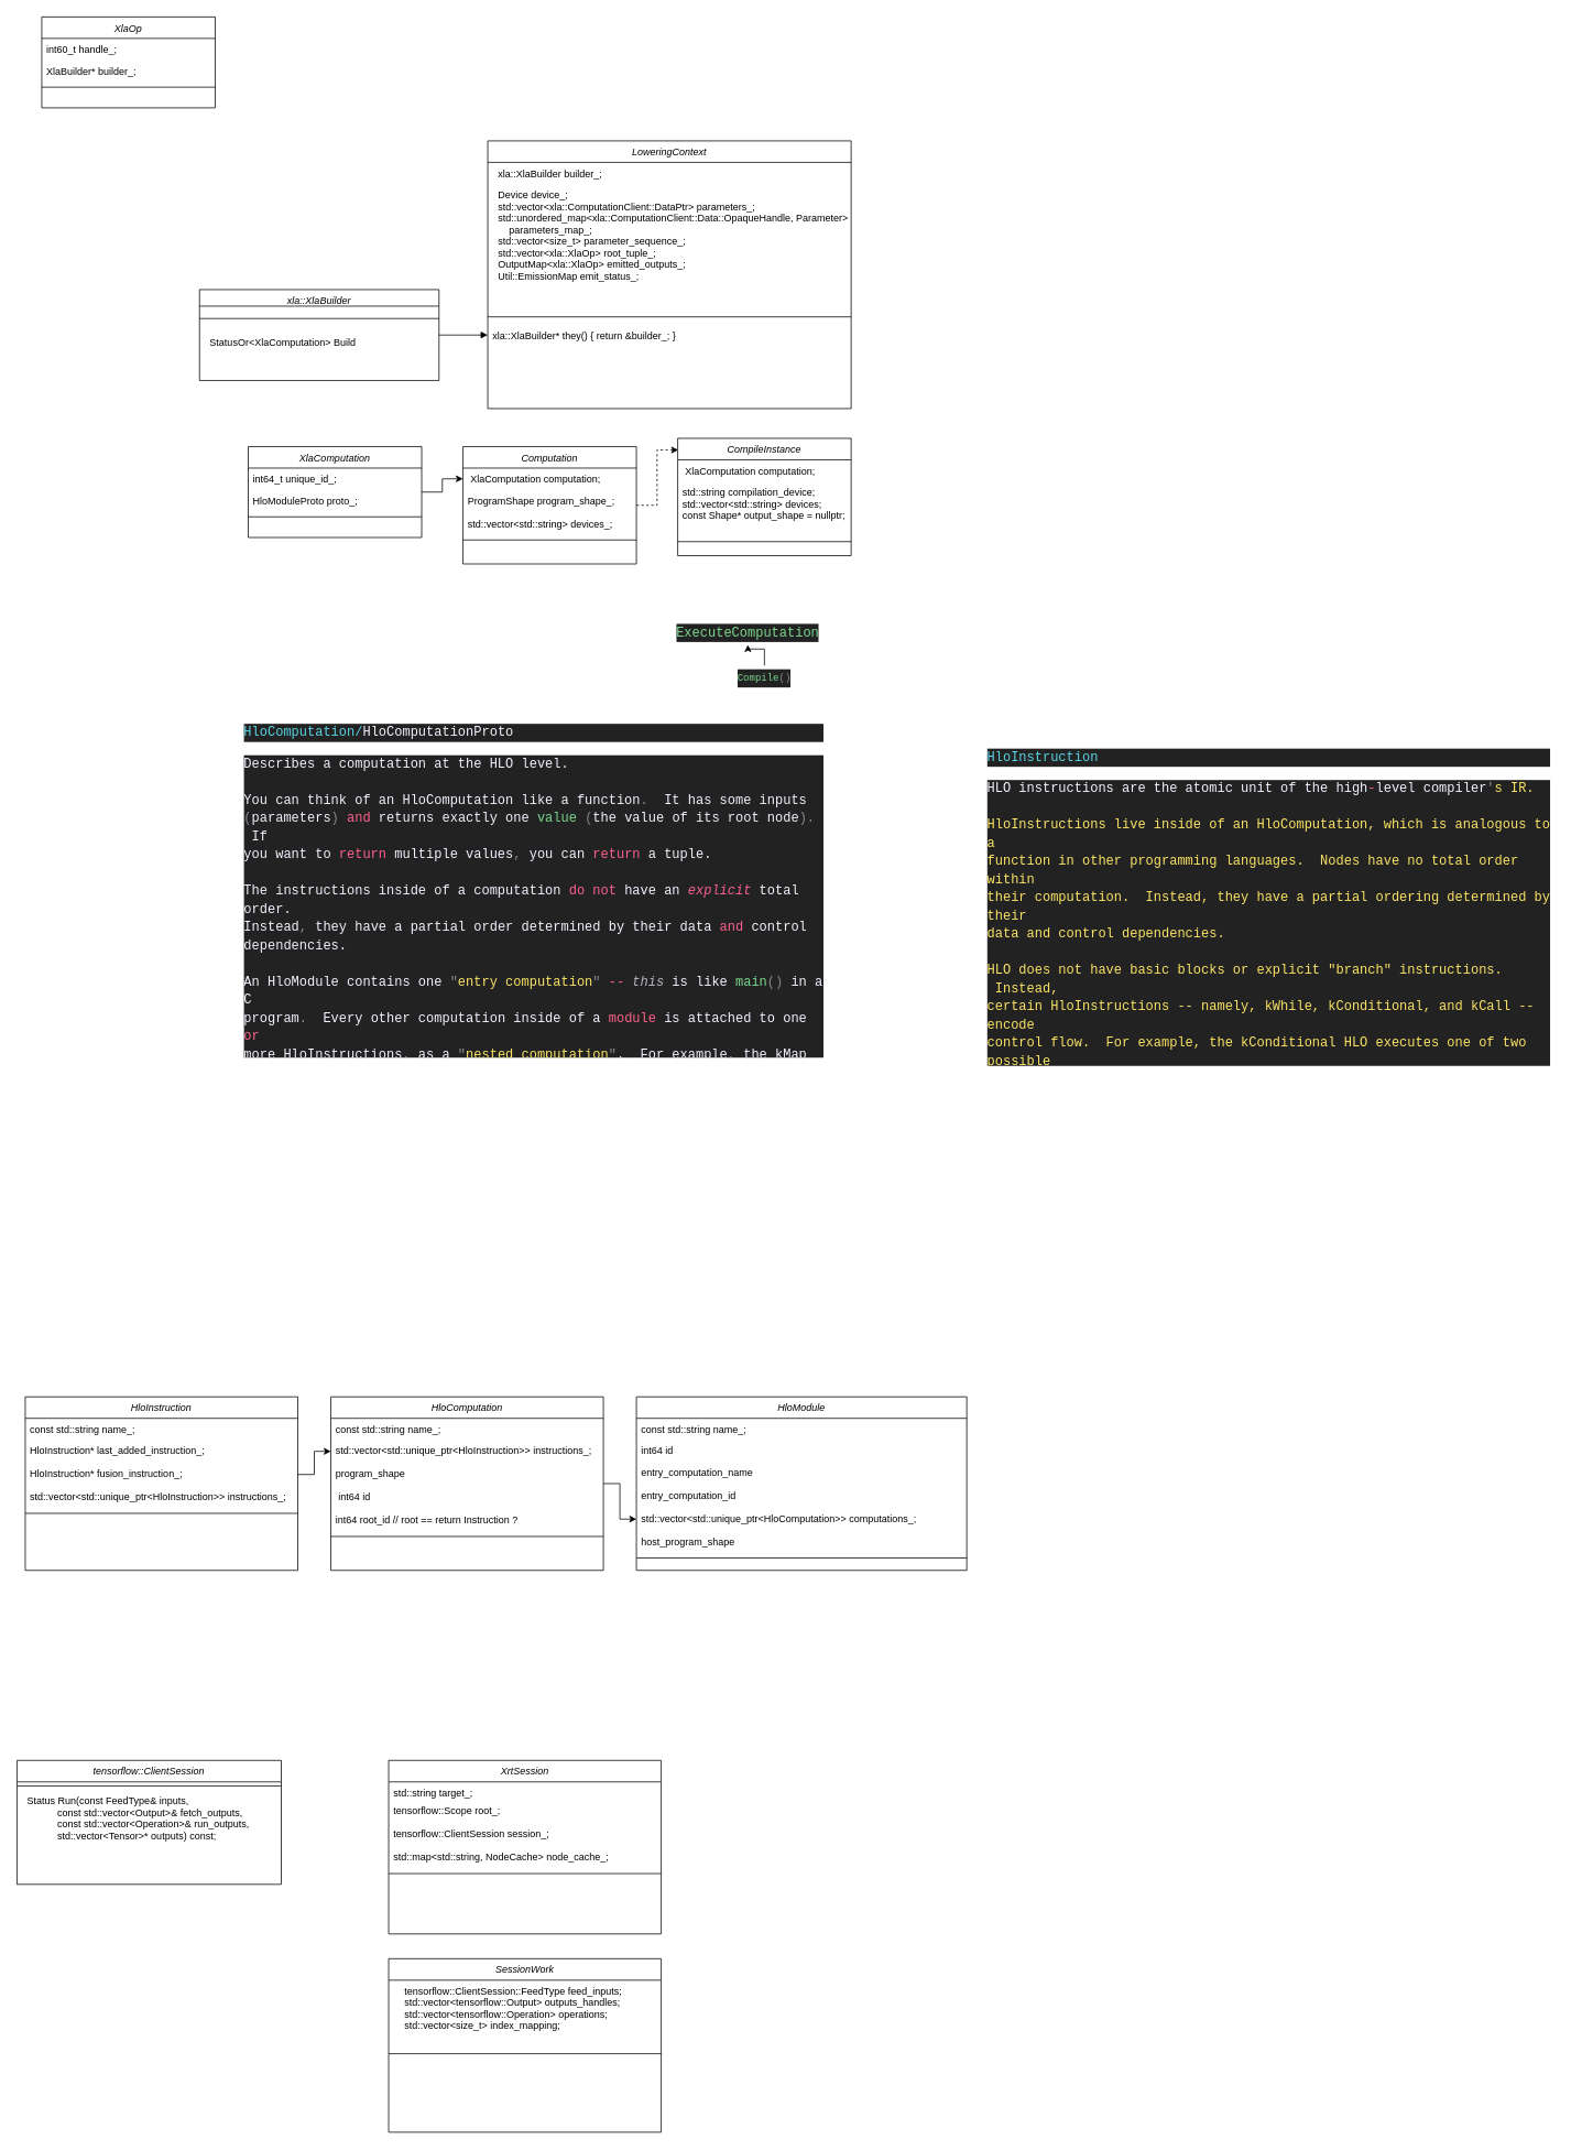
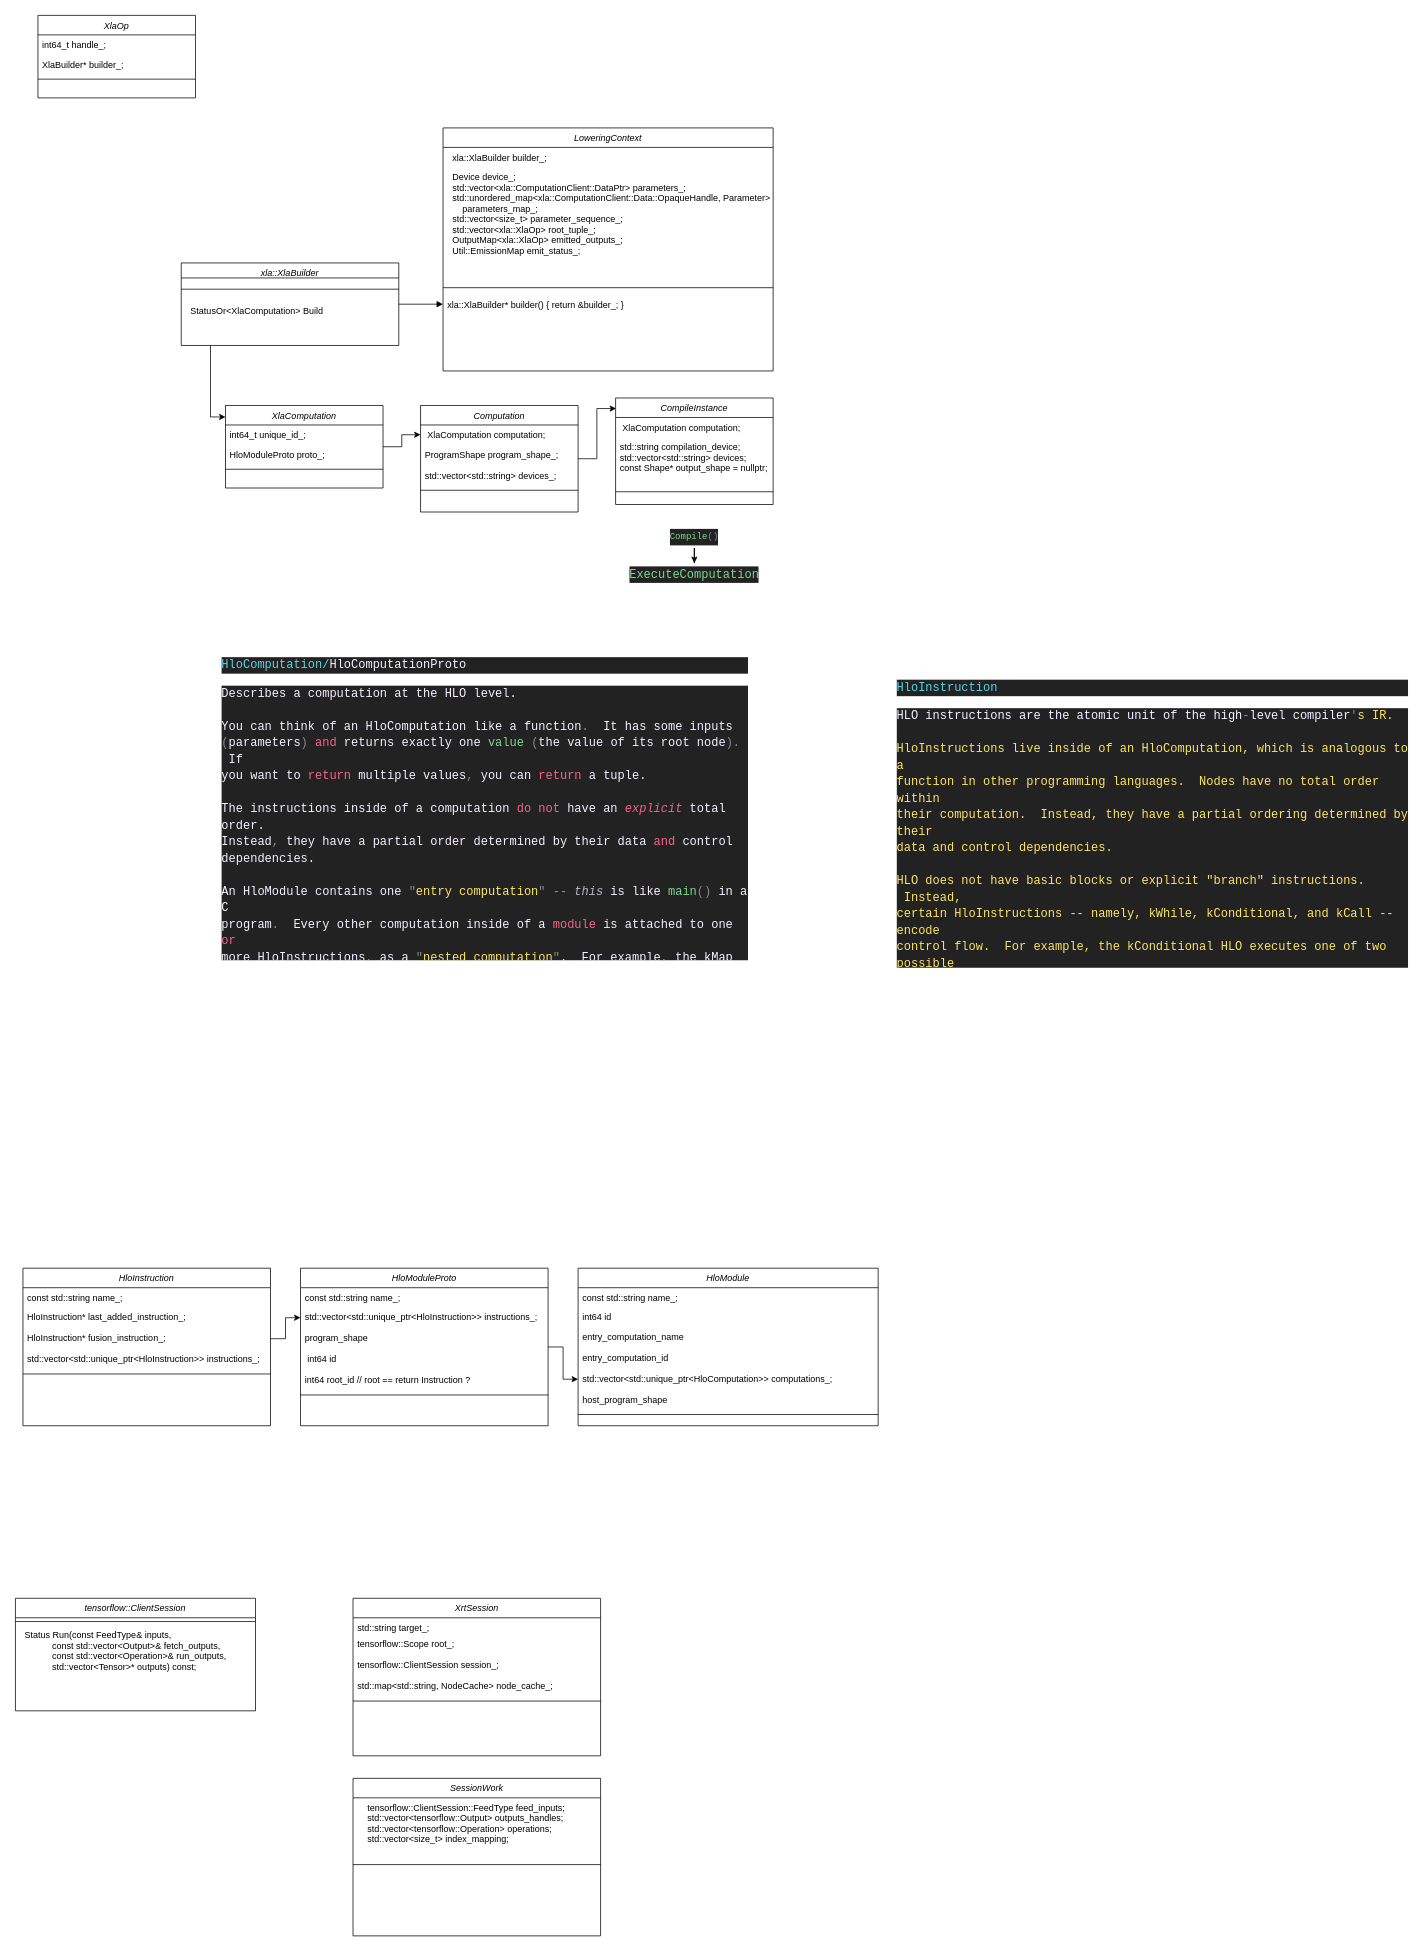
- <mxCell id="31" value="int60_t handle_;" style="text;align=left;verticalAlign=top;spacingLeft=4;spacingRight=4;overflow=hidden;rotatable=0;points=[[0,0.5],[1,0.5]];portConstraint=eastwest;" parent="30" vertex="1"><mxGeometry y="26" width="210" height="26" as="geometry" /></mxCell>
+ <mxCell id="31" value="int64_t handle_;" style="text;align=left;verticalAlign=top;spacingLeft=4;spacingRight=4;overflow=hidden;rotatable=0;points=[[0,0.5],[1,0.5]];portConstraint=eastwest;" parent="30" vertex="1"><mxGeometry y="26" width="210" height="26" as="geometry" /></mxCell>
- <mxCell id="23" value="xla::XlaBuilder* they() { return &amp;builder_; }" style="text;align=left;verticalAlign=top;spacingLeft=4;spacingRight=4;overflow=hidden;rotatable=0;points=[[0,0.5],[1,0.5]];portConstraint=eastwest;" parent="19" vertex="1"><mxGeometry y="222" width="440" height="26" as="geometry" /></mxCell>
+ <mxCell id="23" value="xla::XlaBuilder* builder() { return &amp;builder_; }" style="text;align=left;verticalAlign=top;spacingLeft=4;spacingRight=4;overflow=hidden;rotatable=0;points=[[0,0.5],[1,0.5]];portConstraint=eastwest;" parent="19" vertex="1"><mxGeometry y="222" width="440" height="26" as="geometry" /></mxCell>
+ <mxCell id="25" style="edgeStyle=orthogonalEdgeStyle;rounded=0;orthogonalLoop=1;jettySize=auto;html=1;entryX=0;entryY=0.139;entryDx=0;entryDy=0;entryPerimeter=0;fontSize=12;fontColor=#CC0000;" parent="1" source="26" target="15" edge="1"><mxGeometry relative="1" as="geometry"><Array as="points"><mxPoint x="280" y="555" /></Array></mxGeometry></mxCell>
- <mxCell id="2" style="edgeStyle=orthogonalEdgeStyle;rounded=0;orthogonalLoop=1;jettySize=auto;html=1;entryX=0.003;entryY=0.099;entryDx=0;entryDy=0;entryPerimeter=0;dashed=1;" parent="1" source="3" target="10" edge="1"><mxGeometry relative="1" as="geometry" /></mxCell>
+ <mxCell id="2" style="edgeStyle=orthogonalEdgeStyle;rounded=0;orthogonalLoop=1;jettySize=auto;html=1;entryX=0.003;entryY=0.099;entryDx=0;entryDy=0;entryPerimeter=0;" parent="1" source="3" target="10" edge="1"><mxGeometry relative="1" as="geometry" /></mxCell>
- <mxCell id="29" value="&lt;div style=&quot;color: rgb(247 , 241 , 255) ; background-color: rgb(34 , 34 , 34) ; font-family: &amp;#34;consolas&amp;#34; , &amp;#34;courier new&amp;#34; , monospace ; font-size: 16px ; line-height: 22px&quot;&gt;&lt;span style=&quot;color: #7bd88f&quot;&gt;ExecuteComputation&lt;/span&gt;&lt;/div&gt;" style="text;html=1;strokeColor=none;fillColor=none;align=center;verticalAlign=middle;whiteSpace=wrap;rounded=0;fontSize=12;" parent="1" vertex="1"><mxGeometry x="825" y="750" width="160" height="30" as="geometry" /></mxCell>
+ <mxCell id="29" value="&lt;div style=&quot;color: rgb(247 , 241 , 255) ; background-color: rgb(34 , 34 , 34) ; font-family: &amp;#34;consolas&amp;#34; , &amp;#34;courier new&amp;#34; , monospace ; font-size: 16px ; line-height: 22px&quot;&gt;&lt;span style=&quot;color: #7bd88f&quot;&gt;ExecuteComputation&lt;/span&gt;&lt;/div&gt;" style="text;html=1;strokeColor=none;fillColor=none;align=center;verticalAlign=middle;whiteSpace=wrap;rounded=0;fontSize=12;" parent="1" vertex="1"><mxGeometry x="845" y="750" width="160" height="30" as="geometry" /></mxCell>
- <mxCell id="9" value="&lt;div style=&quot;color: rgb(247 , 241 , 255) ; background-color: rgb(34 , 34 , 34) ; font-family: &amp;#34;consolas&amp;#34; , &amp;#34;courier new&amp;#34; , monospace ; line-height: 22px&quot;&gt;&lt;div style=&quot;text-align: left&quot;&gt;&lt;span style=&quot;color: #7bd88f&quot;&gt;Compile&lt;/span&gt;&lt;span style=&quot;color: #8b888f&quot;&gt;()&lt;/span&gt;&lt;/div&gt;&lt;/div&gt;" style="text;html=1;strokeColor=none;fillColor=none;align=center;verticalAlign=middle;whiteSpace=wrap;rounded=0;" parent="1" vertex="1"><mxGeometry x="870" y="805" width="110" height="30" as="geometry" /></mxCell>
+ <mxCell id="9" value="&lt;div style=&quot;color: rgb(247 , 241 , 255) ; background-color: rgb(34 , 34 , 34) ; font-family: &amp;#34;consolas&amp;#34; , &amp;#34;courier new&amp;#34; , monospace ; line-height: 22px&quot;&gt;&lt;div style=&quot;text-align: left&quot;&gt;&lt;span style=&quot;color: #7bd88f&quot;&gt;Compile&lt;/span&gt;&lt;span style=&quot;color: #8b888f&quot;&gt;()&lt;/span&gt;&lt;/div&gt;&lt;/div&gt;" style="text;html=1;strokeColor=none;fillColor=none;align=center;verticalAlign=middle;whiteSpace=wrap;rounded=0;" parent="1" vertex="1"><mxGeometry x="870" y="700" width="110" height="30" as="geometry" /></mxCell>
- <mxCell id="36" value="HloComputation" style="swimlane;fontStyle=2;align=center;verticalAlign=top;childLayout=stackLayout;horizontal=1;startSize=26;horizontalStack=0;resizeParent=1;resizeLast=0;collapsible=1;marginBottom=0;rounded=0;shadow=0;strokeWidth=1;" vertex="1" parent="1"><mxGeometry x="400" y="1690" width="330" height="210" as="geometry"><mxRectangle x="90" y="600" width="160" height="26" as="alternateBounds" /></mxGeometry></mxCell>
+ <mxCell id="36" value="HloModuleProto" style="swimlane;fontStyle=2;align=center;verticalAlign=top;childLayout=stackLayout;horizontal=1;startSize=26;horizontalStack=0;resizeParent=1;resizeLast=0;collapsible=1;marginBottom=0;rounded=0;shadow=0;strokeWidth=1;" vertex="1" parent="1"><mxGeometry x="400" y="1690" width="330" height="210" as="geometry"><mxRectangle x="90" y="600" width="160" height="26" as="alternateBounds" /></mxGeometry></mxCell>
